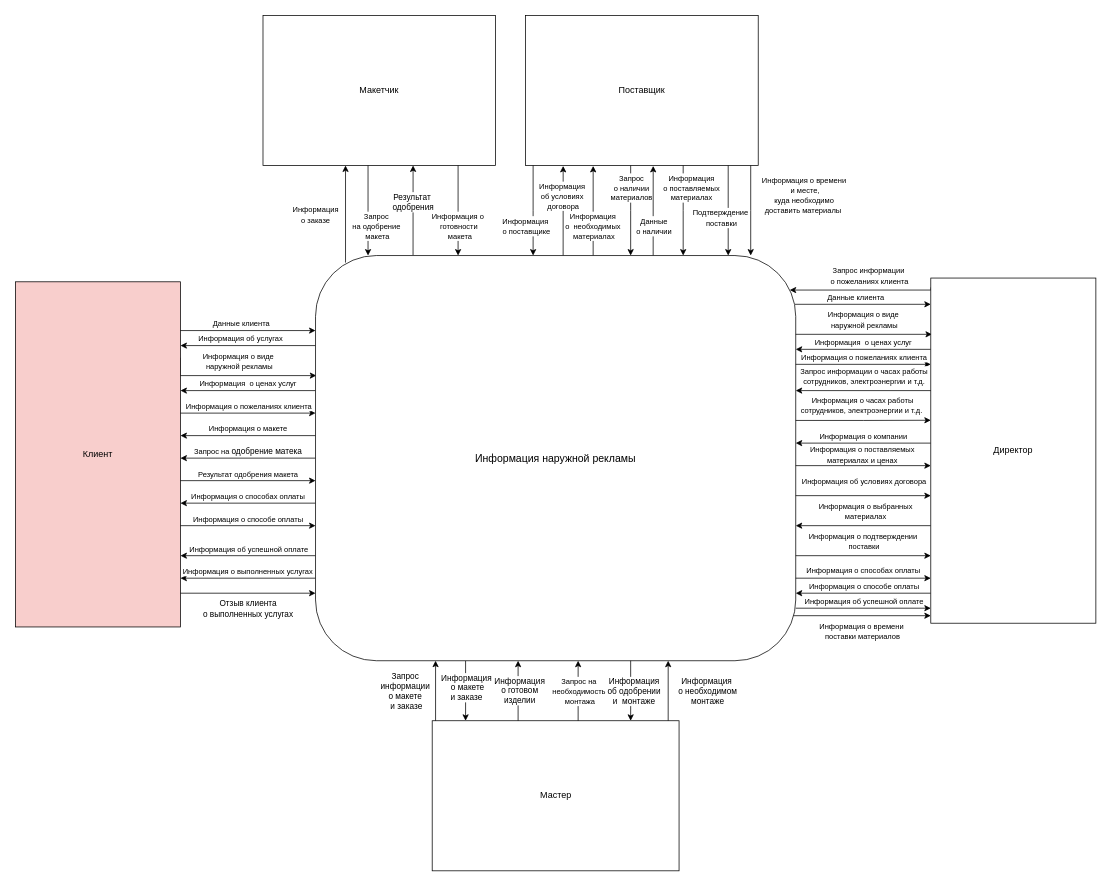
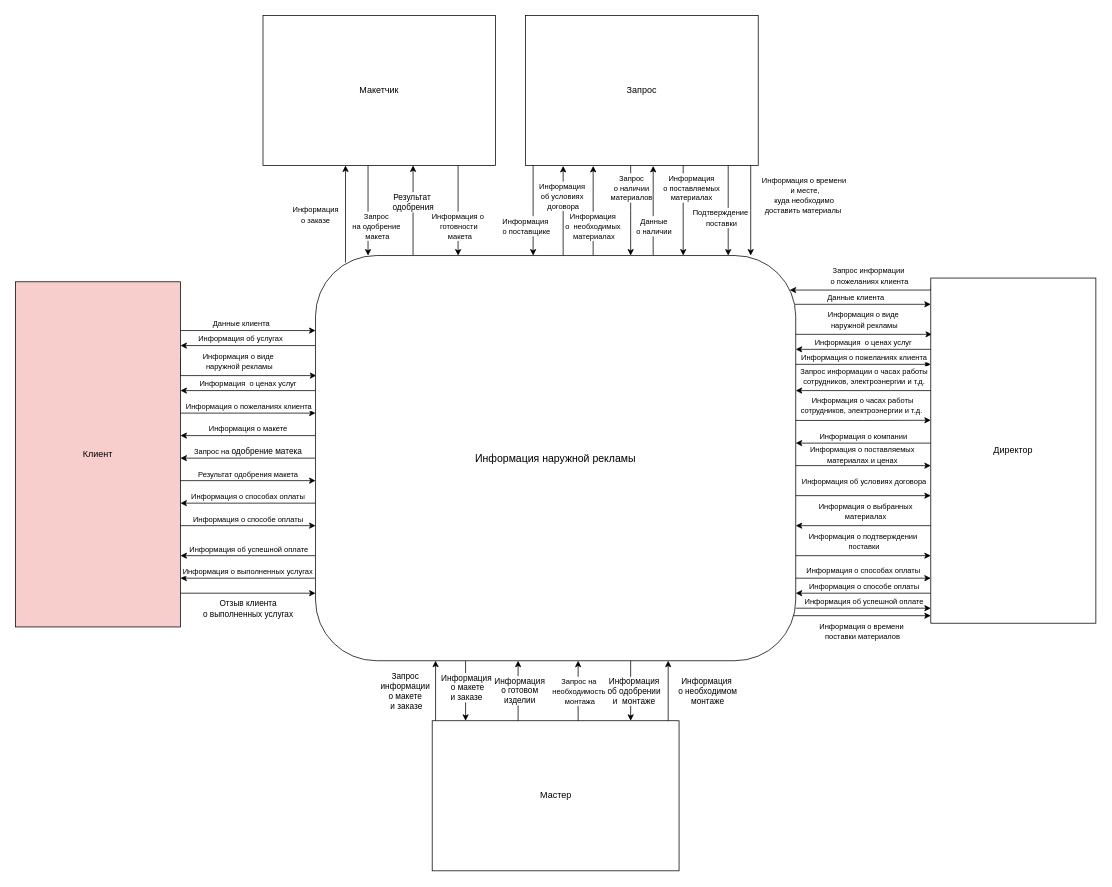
- <mxCell id="6" value="Поставщик" style="rounded=0;whiteSpace=wrap;html=1;" parent="1" vertex="1"><mxGeometry x="700" y="20" width="310" height="200" as="geometry" /></mxCell>
+ <mxCell id="6" value="Запрос" style="rounded=0;whiteSpace=wrap;html=1;" parent="1" vertex="1"><mxGeometry x="700" y="20" width="310" height="200" as="geometry" /></mxCell>
